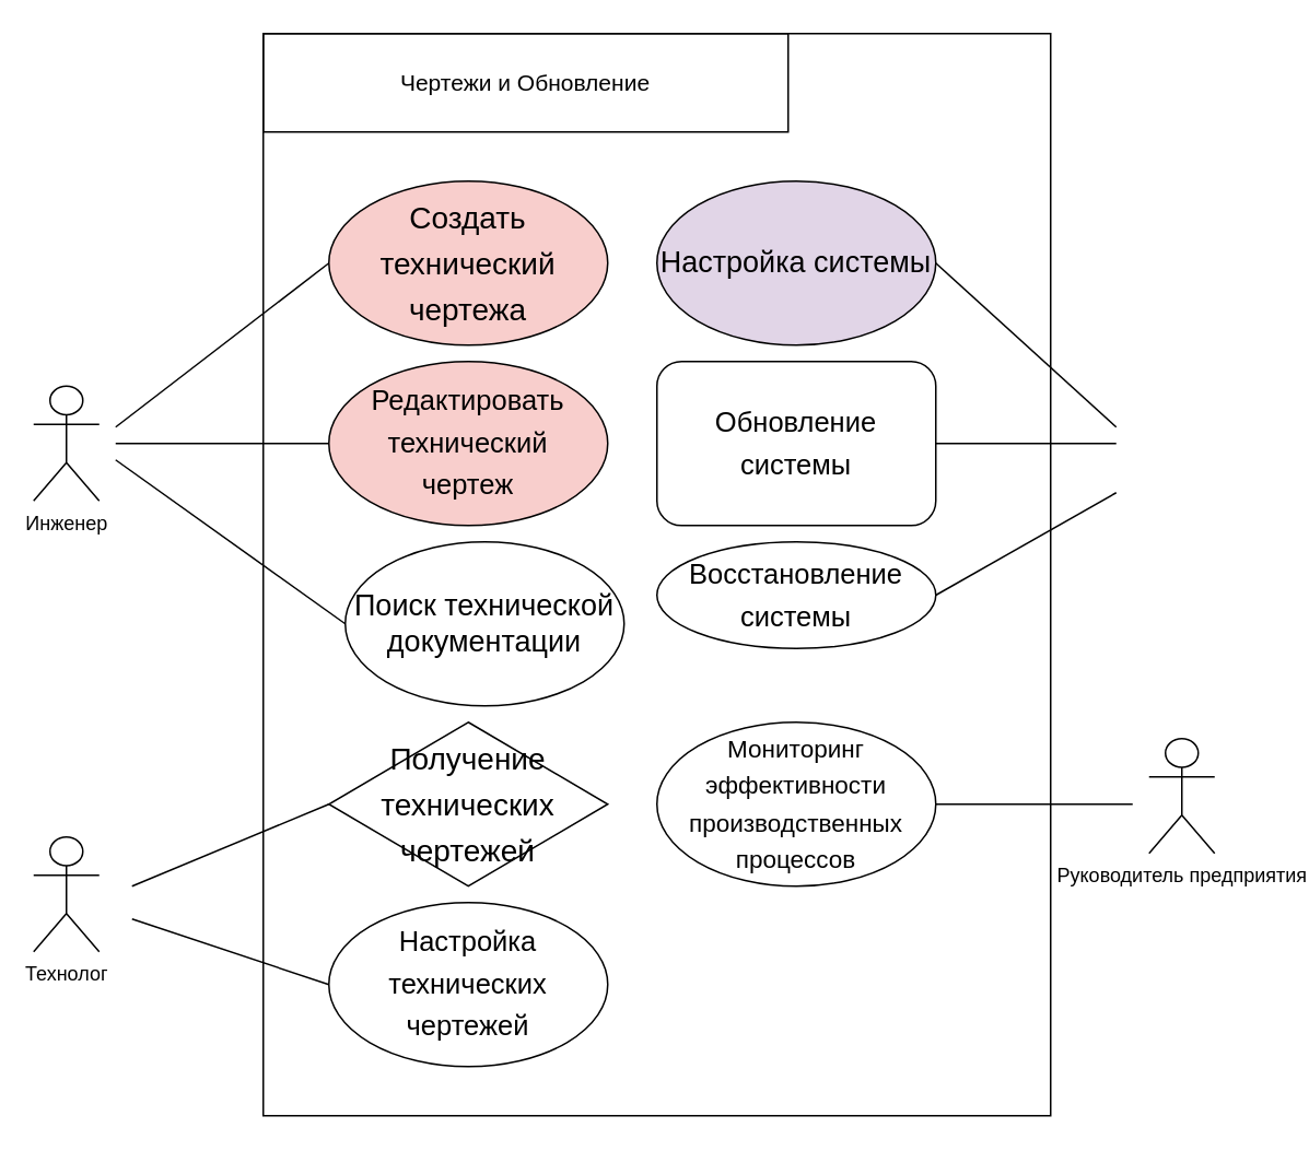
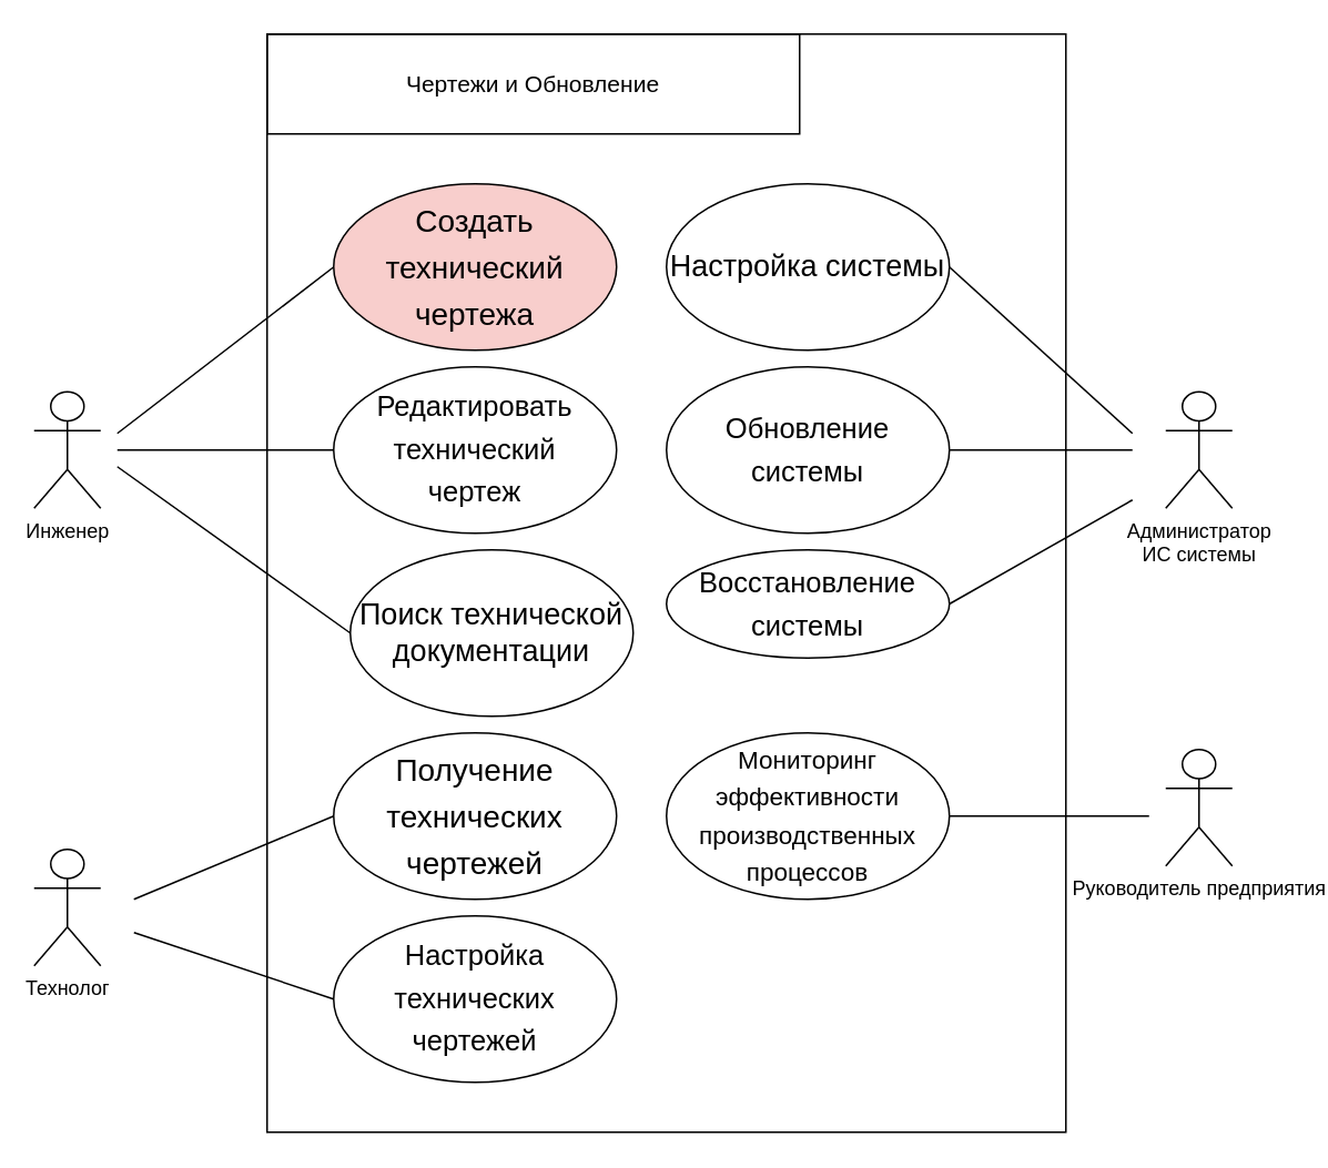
- <mxCell id="23" value="&lt;font style=&quot;font-size: 18px;&quot;&gt;Настройка системы&lt;br&gt;&lt;/font&gt;" style="ellipse;whiteSpace=wrap;html=1;fillColor=#e1d5e7;" parent="1" vertex="1"><mxGeometry x="400" y="110" width="170" height="100" as="geometry" /></mxCell>
+ <mxCell id="23" value="&lt;font style=&quot;font-size: 18px;&quot;&gt;Настройка системы&lt;br&gt;&lt;/font&gt;" style="ellipse;whiteSpace=wrap;html=1;" parent="1" vertex="1"><mxGeometry x="400" y="110" width="170" height="100" as="geometry" /></mxCell>
- <mxCell id="8" value="&lt;div style=&quot;font-size: 17px;&quot;&gt;&lt;font style=&quot;font-size: 17px;&quot;&gt;&lt;span style=&quot;line-height: 150%;&quot;&gt;Редактировать технический &lt;br&gt;&lt;/span&gt;&lt;/font&gt;&lt;/div&gt;&lt;div style=&quot;font-size: 17px;&quot;&gt;&lt;font style=&quot;font-size: 17px;&quot;&gt;&lt;span style=&quot;line-height: 150%;&quot;&gt;чертеж&lt;/span&gt;&lt;/font&gt;&lt;/div&gt;" style="ellipse;whiteSpace=wrap;html=1;fillColor=#f8cecc;" parent="1" vertex="1"><mxGeometry x="200" y="220" width="170" height="100" as="geometry" /></mxCell>
+ <mxCell id="8" value="&lt;div style=&quot;font-size: 17px;&quot;&gt;&lt;font style=&quot;font-size: 17px;&quot;&gt;&lt;span style=&quot;line-height: 150%;&quot;&gt;Редактировать технический &lt;br&gt;&lt;/span&gt;&lt;/font&gt;&lt;/div&gt;&lt;div style=&quot;font-size: 17px;&quot;&gt;&lt;font style=&quot;font-size: 17px;&quot;&gt;&lt;span style=&quot;line-height: 150%;&quot;&gt;чертеж&lt;/span&gt;&lt;/font&gt;&lt;/div&gt;" style="ellipse;whiteSpace=wrap;html=1;" parent="1" vertex="1"><mxGeometry x="200" y="220" width="170" height="100" as="geometry" /></mxCell>
- <mxCell id="22" value="&lt;div style=&quot;font-size: 17px;&quot;&gt;&lt;font style=&quot;font-size: 17px;&quot;&gt;&lt;span style=&quot;line-height: 150%;&quot;&gt;Обновление системы&lt;/span&gt;&lt;/font&gt;&lt;/div&gt;" style="whiteSpace=wrap;html=1;rounded=1;" parent="1" vertex="1"><mxGeometry x="400" y="220" width="170" height="100" as="geometry" /></mxCell>
+ <mxCell id="22" value="&lt;div style=&quot;font-size: 17px;&quot;&gt;&lt;font style=&quot;font-size: 17px;&quot;&gt;&lt;span style=&quot;line-height: 150%;&quot;&gt;Обновление системы&lt;/span&gt;&lt;/font&gt;&lt;/div&gt;" style="ellipse;whiteSpace=wrap;html=1;" parent="1" vertex="1"><mxGeometry x="400" y="220" width="170" height="100" as="geometry" /></mxCell>
+ <mxCell id="21" value="Администратор&lt;br&gt;ИС системы" style="shape=umlActor;verticalLabelPosition=bottom;verticalAlign=top;html=1;outlineConnect=0;" parent="1" vertex="1"><mxGeometry x="700" y="235" width="40" height="70" as="geometry" /></mxCell>
- <mxCell id="12" value="&lt;span style=&quot;font-size:14.0pt;line-height:150%;&lt;br/&gt;font-family:&amp;quot;Times New Roman&amp;quot;,serif;mso-fareast-font-family:Calibri;mso-fareast-theme-font:&lt;br/&gt;minor-latin;mso-ansi-language:EN-US;mso-fareast-language:EN-US;mso-bidi-language:&lt;br/&gt;AR-SA&quot;&gt;Получение технических чертежей&lt;br&gt;&lt;/span&gt;" style="rhombus;whiteSpace=wrap;html=1;" parent="1" vertex="1"><mxGeometry x="200" y="440" width="170" height="100" as="geometry" /></mxCell>
+ <mxCell id="12" value="&lt;span style=&quot;font-size:14.0pt;line-height:150%;&lt;br/&gt;font-family:&amp;quot;Times New Roman&amp;quot;,serif;mso-fareast-font-family:Calibri;mso-fareast-theme-font:&lt;br/&gt;minor-latin;mso-ansi-language:EN-US;mso-fareast-language:EN-US;mso-bidi-language:&lt;br/&gt;AR-SA&quot;&gt;Получение технических чертежей&lt;br&gt;&lt;/span&gt;" style="ellipse;whiteSpace=wrap;html=1;" parent="1" vertex="1"><mxGeometry x="200" y="440" width="170" height="100" as="geometry" /></mxCell>
